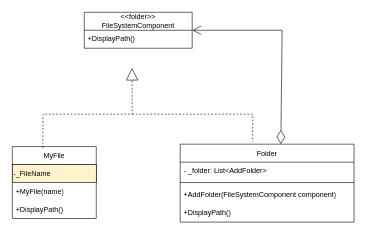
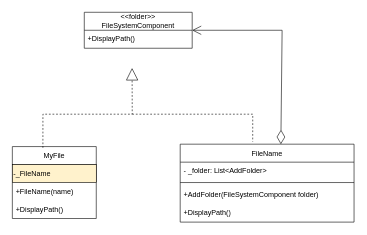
- <mxCell id="4" value="Folder&lt;span style=&quot;color: rgb(255, 255, 255); font-family: &amp;quot;Söhne Mono&amp;quot;, Monaco, &amp;quot;Andale Mono&amp;quot;, &amp;quot;Ubuntu Mono&amp;quot;, monospace; font-size: 14px; text-align: left; background-color: rgb(0, 0, 0);&quot;&gt; &lt;/span&gt;" style="swimlane;fontStyle=0;childLayout=stackLayout;horizontal=1;startSize=30;horizontalStack=0;resizeParent=1;resizeParentMax=0;resizeLast=0;collapsible=1;marginBottom=0;whiteSpace=wrap;html=1;" vertex="1" parent="1"><mxGeometry x="300" y="240" width="290" height="130" as="geometry" /></mxCell>
+ <mxCell id="4" value="FileName&lt;span style=&quot;color: rgb(255, 255, 255); font-family: &amp;quot;Söhne Mono&amp;quot;, Monaco, &amp;quot;Andale Mono&amp;quot;, &amp;quot;Ubuntu Mono&amp;quot;, monospace; font-size: 14px; text-align: left; background-color: rgb(0, 0, 0);&quot;&gt; &lt;/span&gt;" style="swimlane;fontStyle=0;childLayout=stackLayout;horizontal=1;startSize=30;horizontalStack=0;resizeParent=1;resizeParentMax=0;resizeLast=0;collapsible=1;marginBottom=0;whiteSpace=wrap;html=1;" vertex="1" parent="1"><mxGeometry x="300" y="240" width="290" height="130" as="geometry" /></mxCell>
- <mxCell id="11" value="+MyFile(name)" style="text;strokeColor=none;fillColor=none;align=left;verticalAlign=middle;spacingLeft=4;spacingRight=4;overflow=hidden;points=[[0,0.5],[1,0.5]];portConstraint=eastwest;rotatable=0;whiteSpace=wrap;html=1;" vertex="1" parent="9"><mxGeometry y="60" width="140" height="30" as="geometry" /></mxCell>
+ <mxCell id="11" value="+FileName(name)" style="text;strokeColor=none;fillColor=none;align=left;verticalAlign=middle;spacingLeft=4;spacingRight=4;overflow=hidden;points=[[0,0.5],[1,0.5]];portConstraint=eastwest;rotatable=0;whiteSpace=wrap;html=1;" vertex="1" parent="9"><mxGeometry y="60" width="140" height="30" as="geometry" /></mxCell>
- <mxCell id="7" value="+AddFolder(FileSystemComponent component)" style="text;strokeColor=none;fillColor=none;align=left;verticalAlign=middle;spacingLeft=4;spacingRight=4;overflow=hidden;points=[[0,0.5],[1,0.5]];portConstraint=eastwest;rotatable=0;whiteSpace=wrap;html=1;" vertex="1" parent="4"><mxGeometry y="68" width="290" height="32" as="geometry" /></mxCell>
+ <mxCell id="7" value="+AddFolder(FileSystemComponent folder)" style="text;strokeColor=none;fillColor=none;align=left;verticalAlign=middle;spacingLeft=4;spacingRight=4;overflow=hidden;points=[[0,0.5],[1,0.5]];portConstraint=eastwest;rotatable=0;whiteSpace=wrap;html=1;" vertex="1" parent="4"><mxGeometry y="68" width="290" height="32" as="geometry" /></mxCell>
